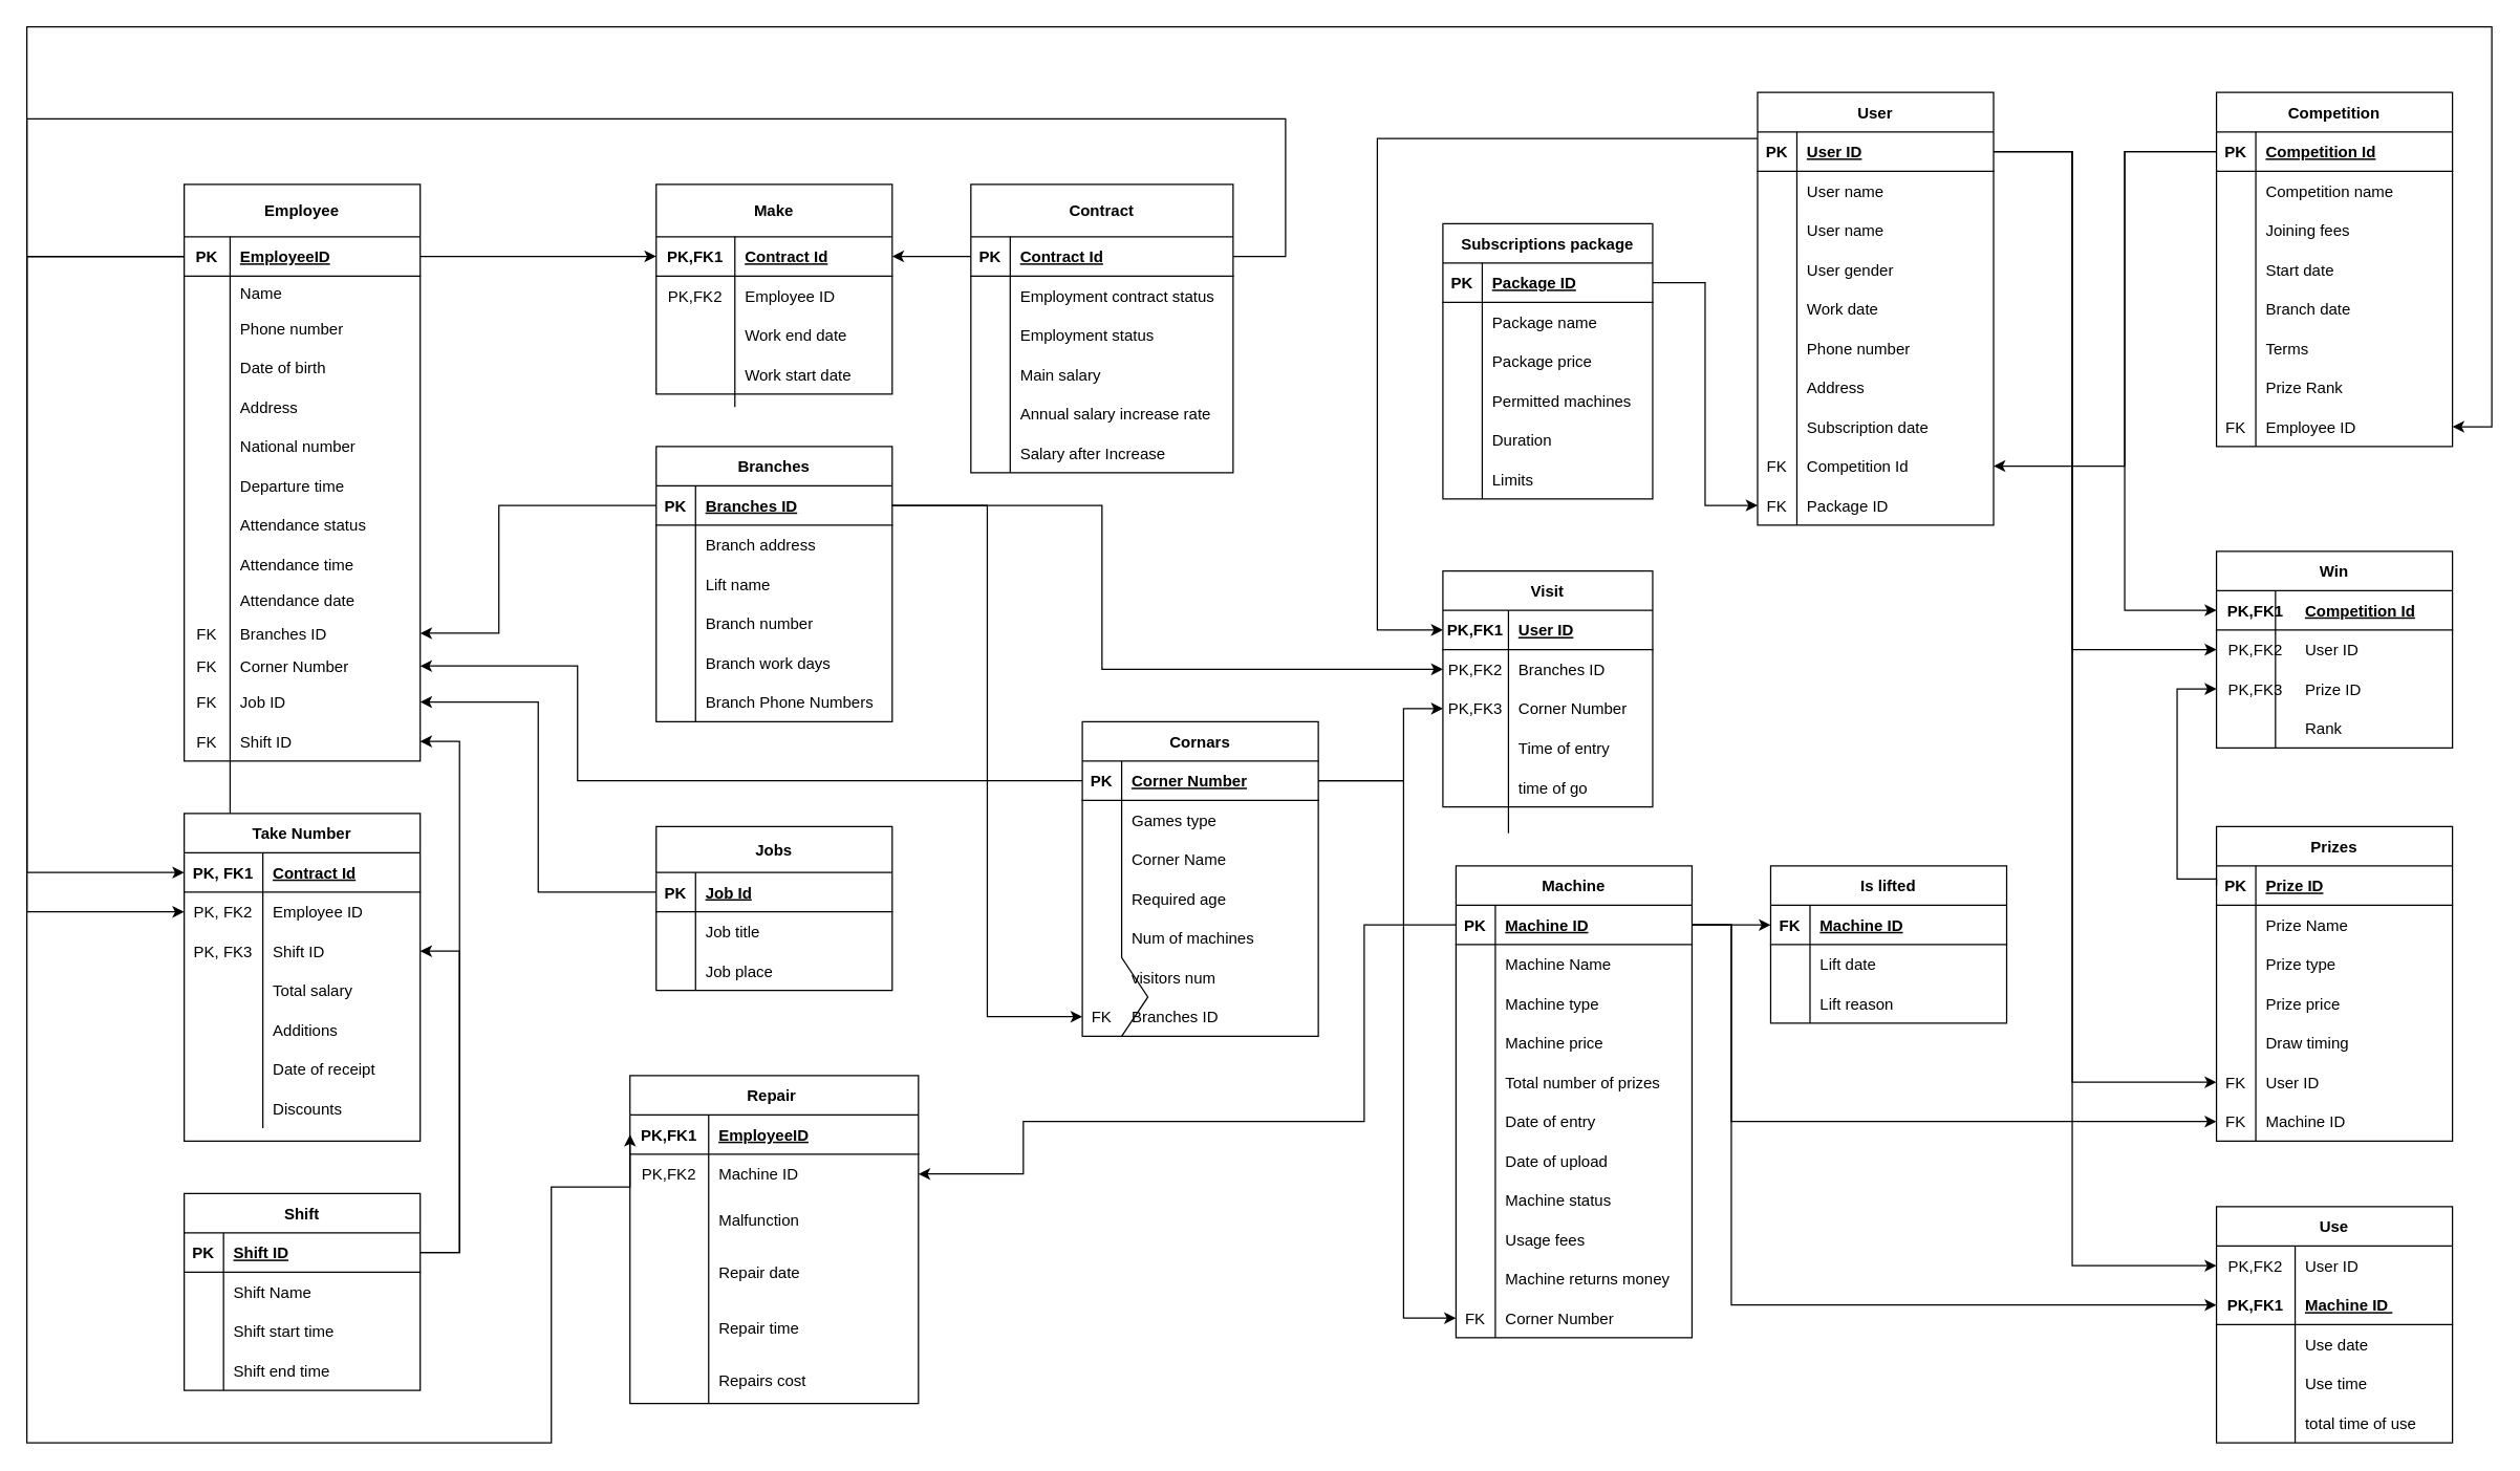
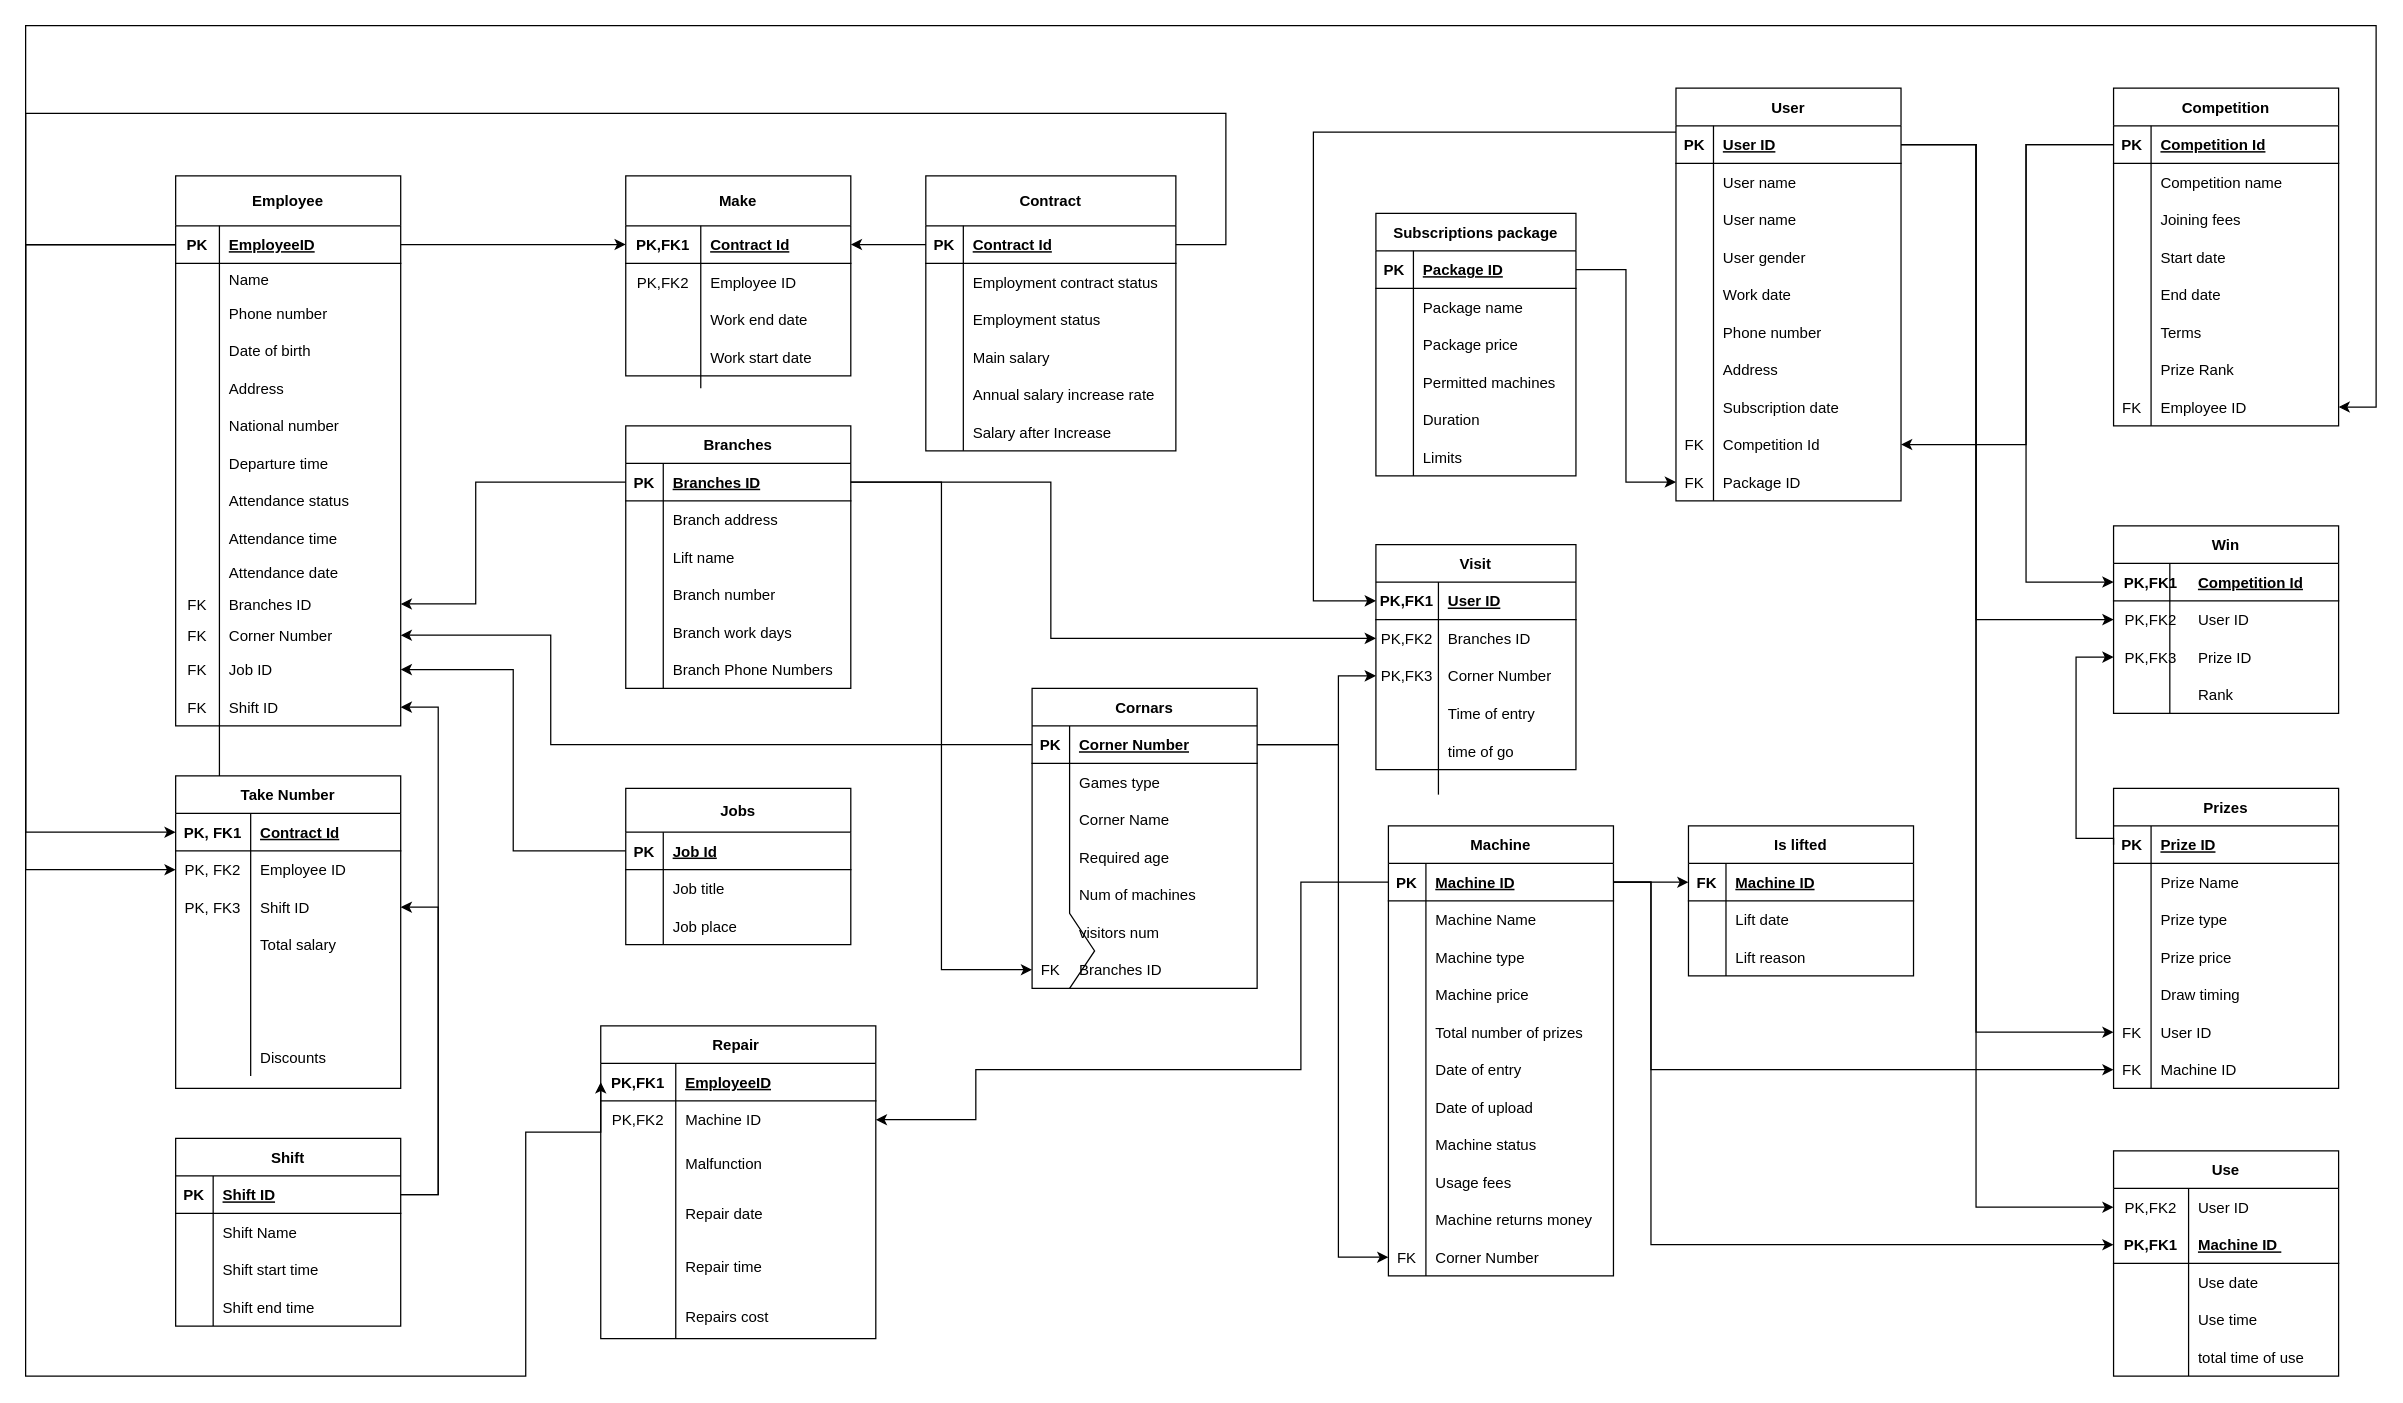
- <mxCell id="158" value="Branch date" style="shape=partialRectangle;connectable=0;fillColor=none;top=0;left=0;bottom=0;right=0;align=left;spacingLeft=6;overflow=hidden;" parent="156" vertex="1"><mxGeometry x="30" width="150" height="30" as="geometry"><mxRectangle width="150" height="30" as="alternateBounds" /></mxGeometry></mxCell>
+ <mxCell id="158" value="End date" style="shape=partialRectangle;connectable=0;fillColor=none;top=0;left=0;bottom=0;right=0;align=left;spacingLeft=6;overflow=hidden;" parent="156" vertex="1"><mxGeometry x="30" width="150" height="30" as="geometry"><mxRectangle width="150" height="30" as="alternateBounds" /></mxGeometry></mxCell>
- <mxCell id="363" value="Additions" style="shape=partialRectangle;connectable=0;fillColor=none;top=0;left=0;bottom=0;right=0;align=left;spacingLeft=6;overflow=hidden;" parent="361" vertex="1"><mxGeometry x="60" width="120" height="30" as="geometry" /></mxCell>
- <mxCell id="366" value="Date of receipt" style="shape=partialRectangle;connectable=0;fillColor=none;top=0;left=0;bottom=0;right=0;align=left;spacingLeft=6;overflow=hidden;" parent="364" vertex="1"><mxGeometry x="60" width="120" height="30" as="geometry" /></mxCell>
